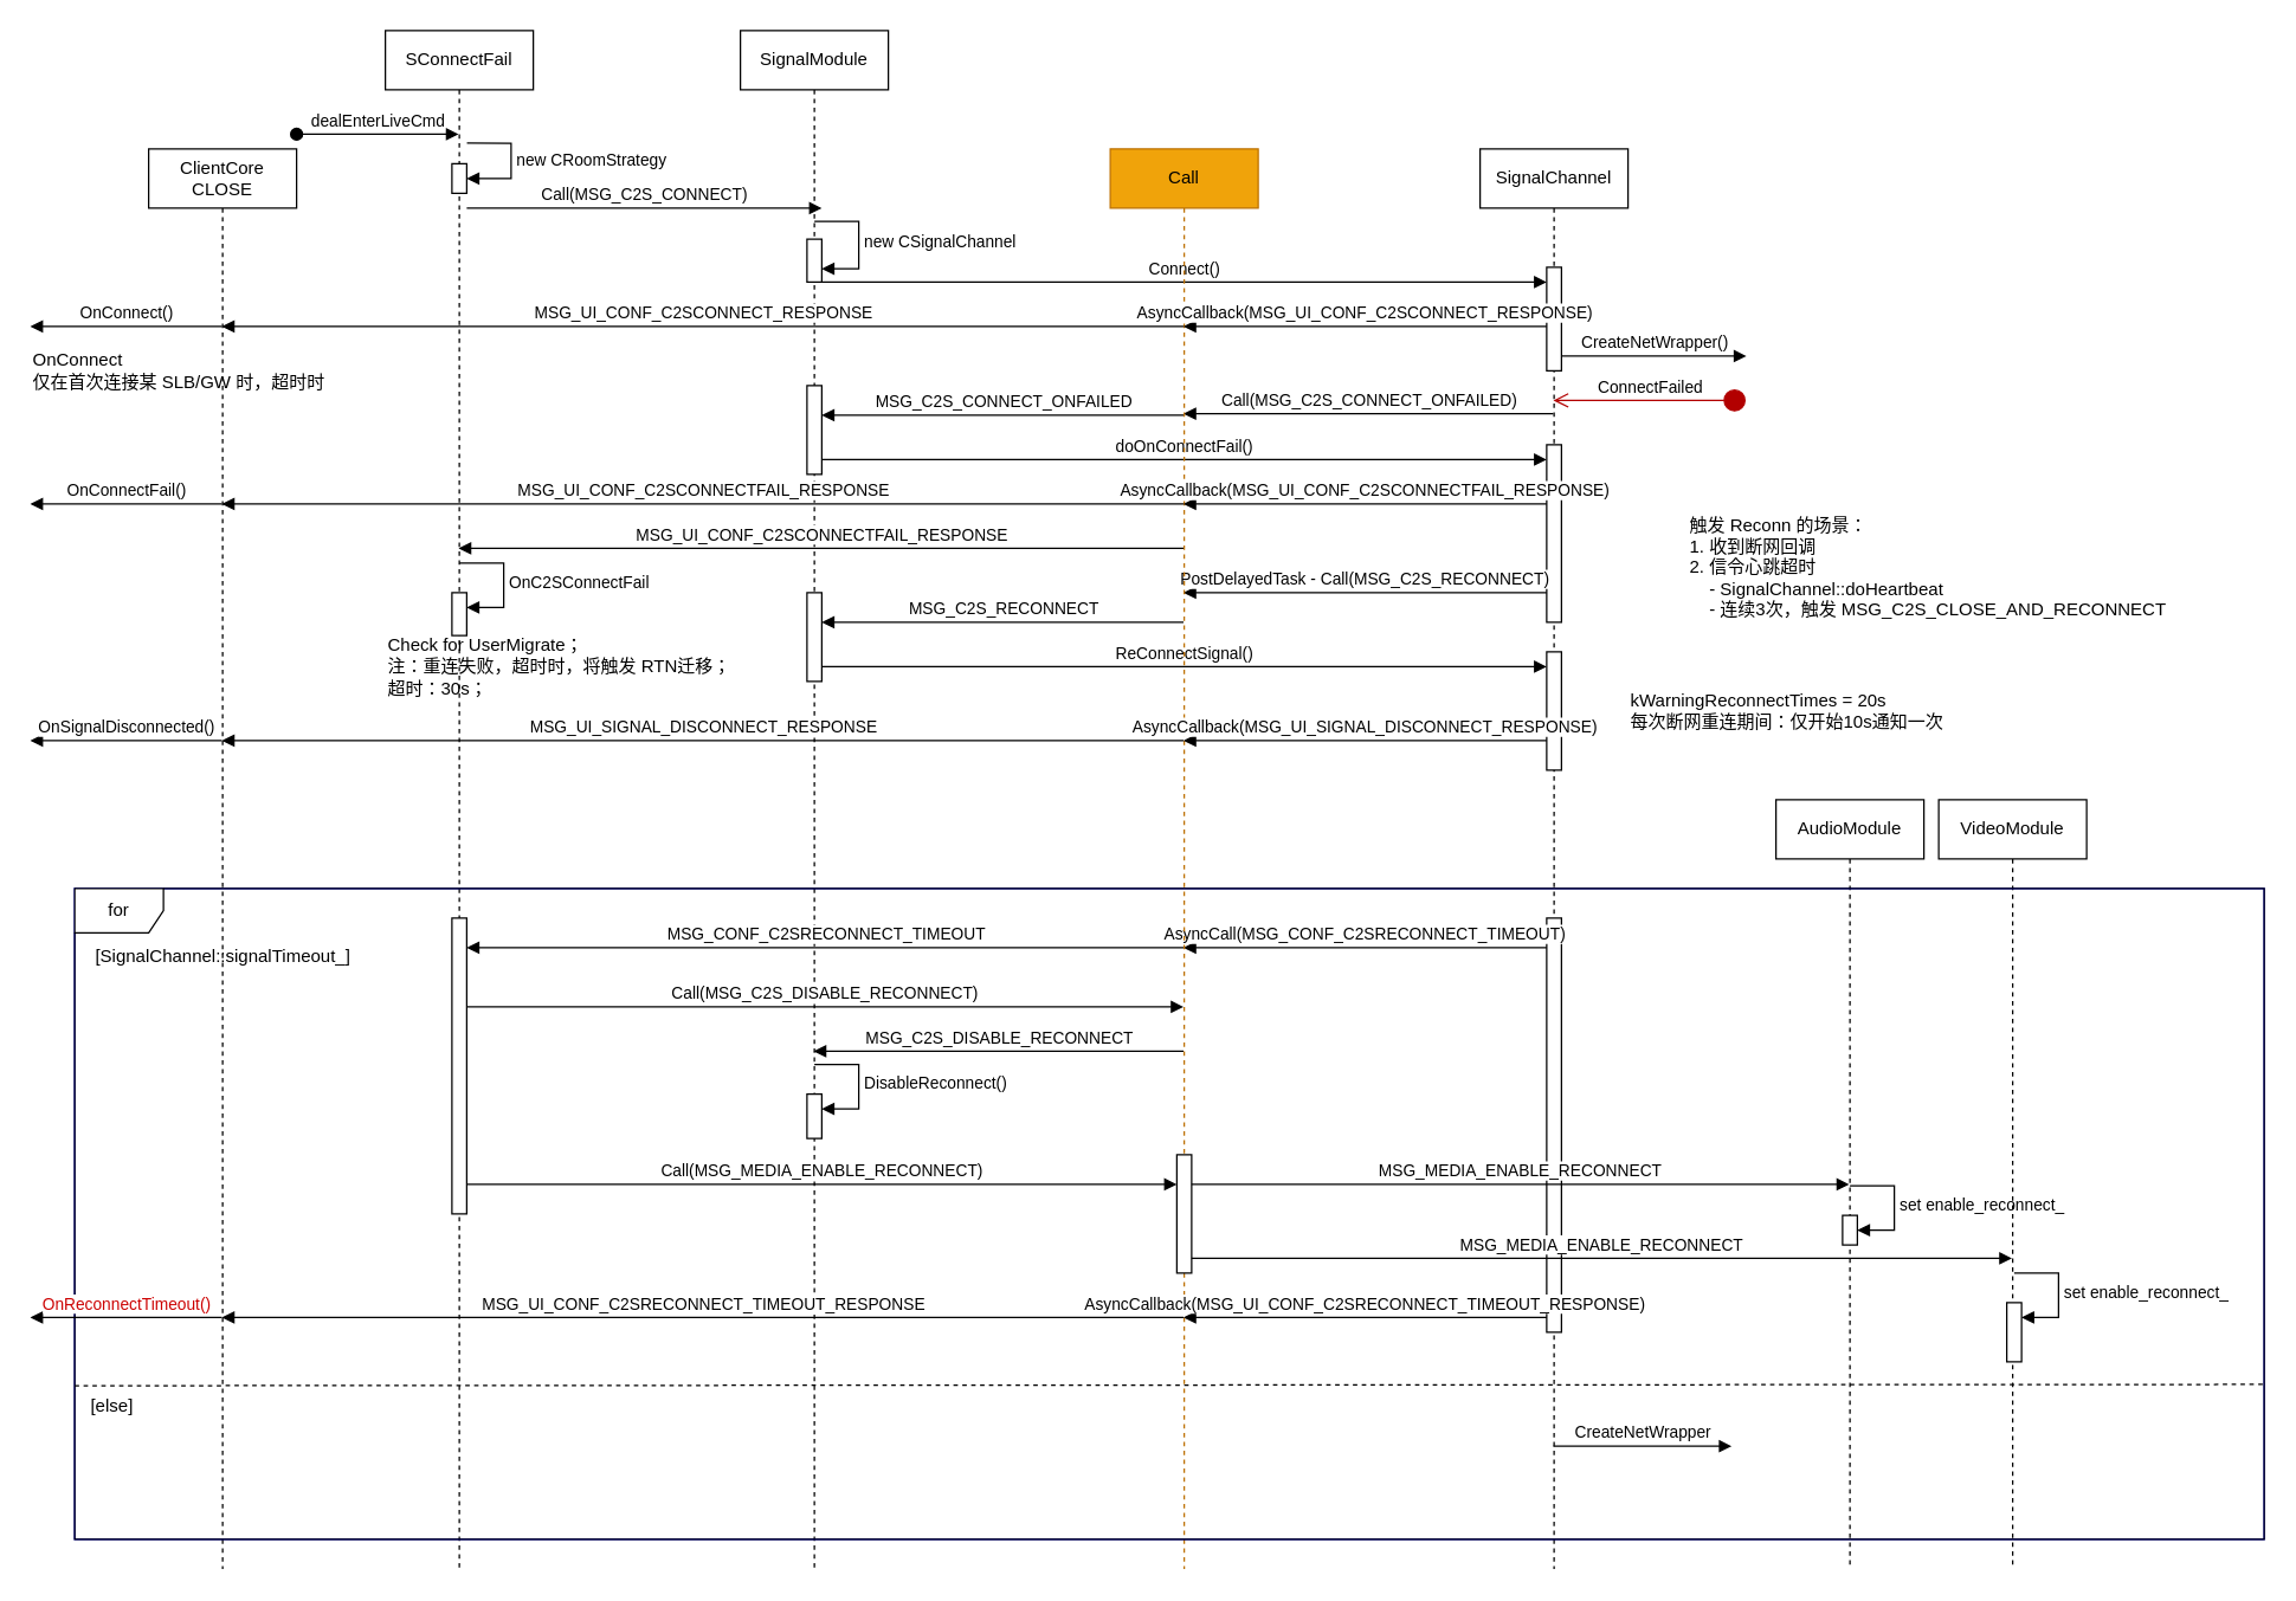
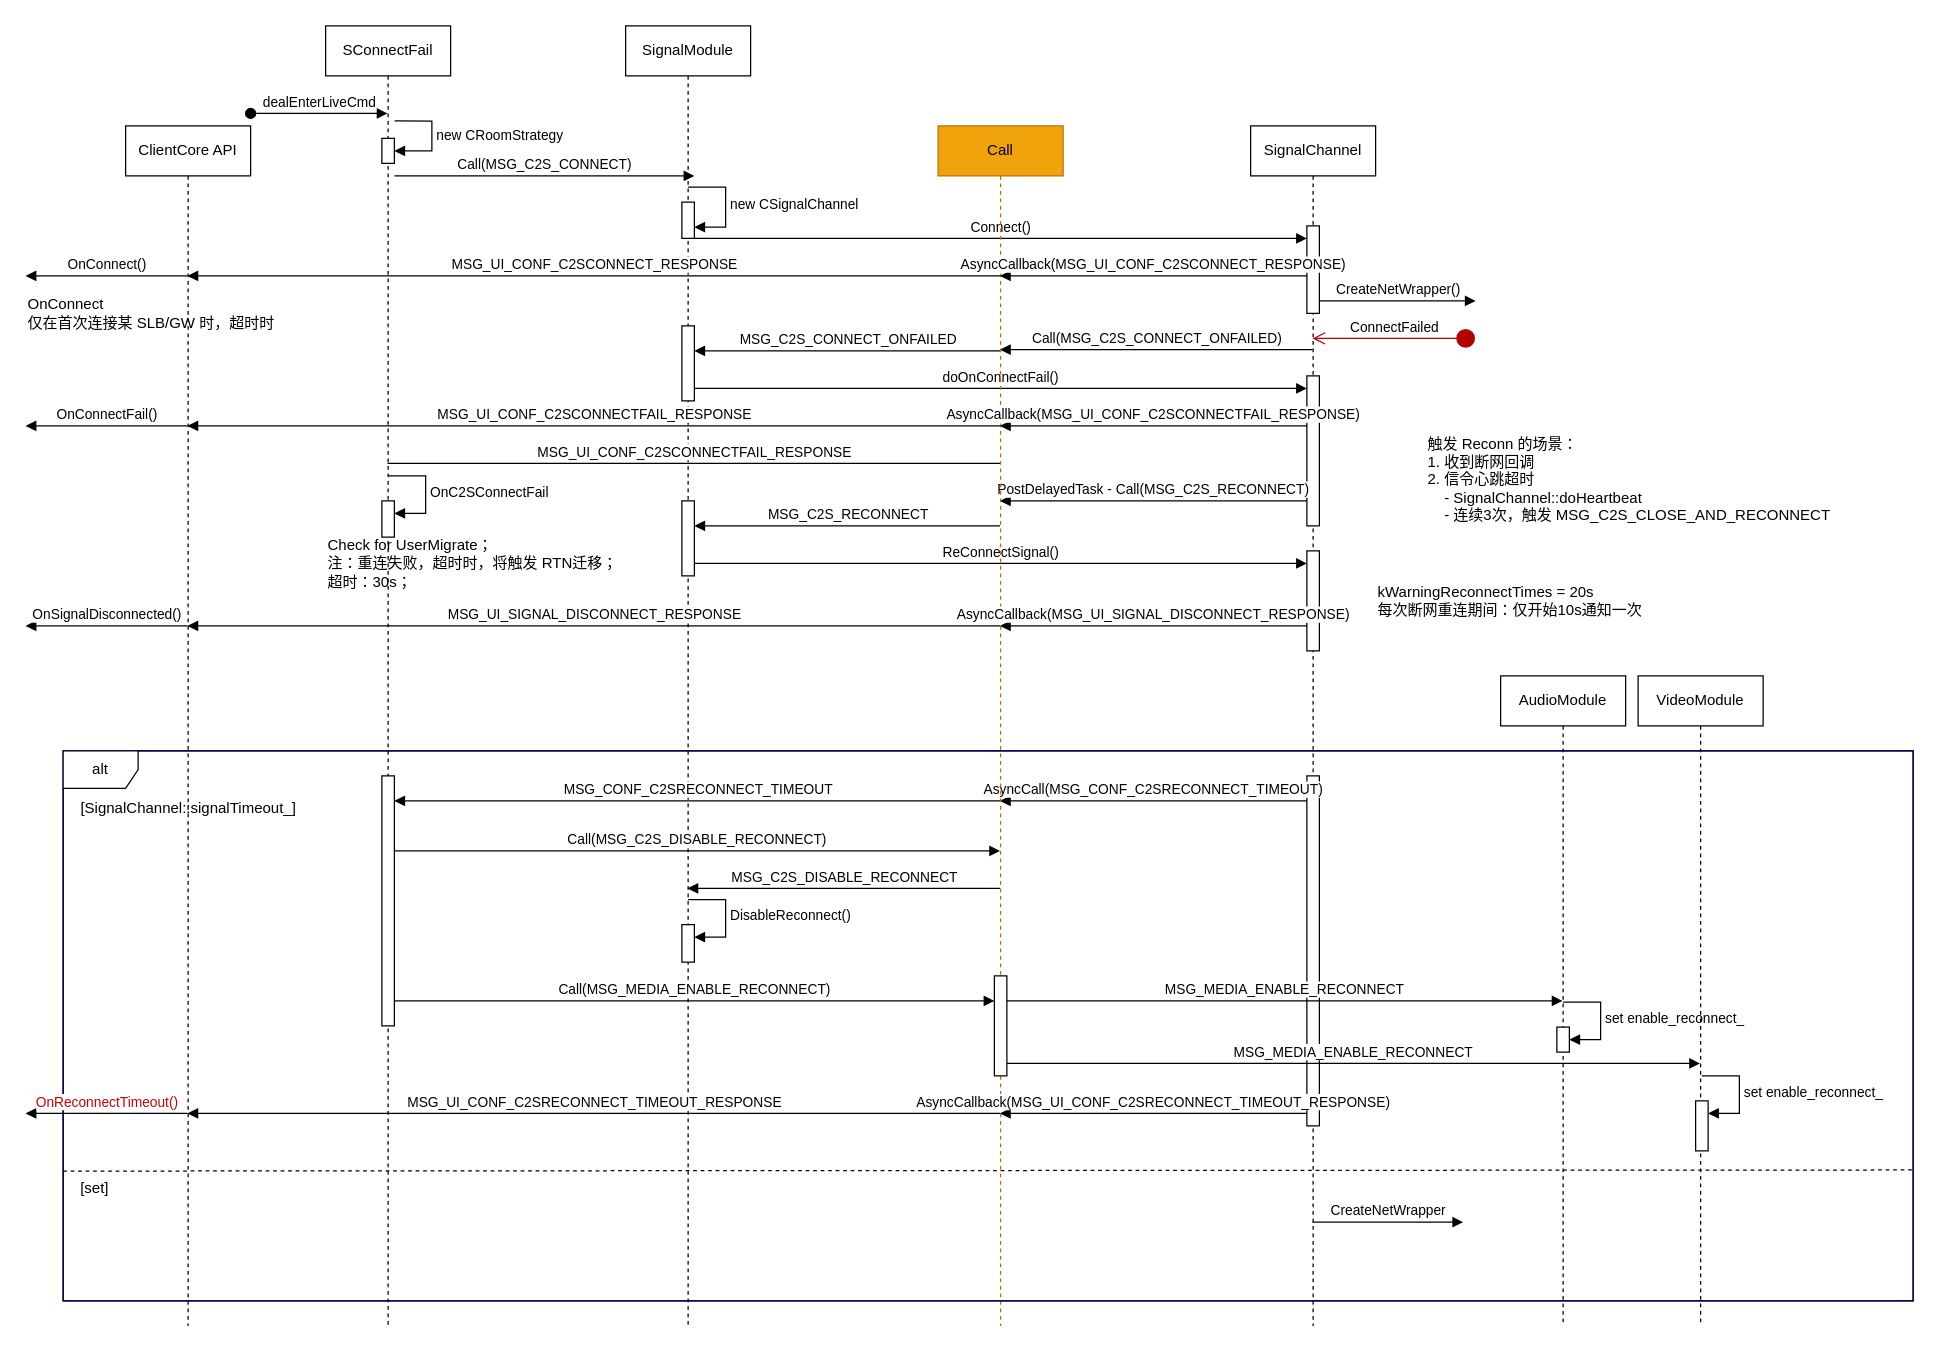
- <mxCell id="45" value="ClientCore CLOSE" style="shape=umlLifeline;perimeter=lifelinePerimeter;whiteSpace=wrap;html=1;container=1;dropTarget=0;collapsible=0;recursiveResize=0;outlineConnect=0;portConstraint=eastwest;newEdgeStyle={&quot;edgeStyle&quot;:&quot;elbowEdgeStyle&quot;,&quot;elbow&quot;:&quot;vertical&quot;,&quot;curved&quot;:0,&quot;rounded&quot;:0};" parent="1" vertex="1"><mxGeometry x="100" y="100" width="100" height="960" as="geometry" /></mxCell>
+ <mxCell id="45" value="ClientCore API" style="shape=umlLifeline;perimeter=lifelinePerimeter;whiteSpace=wrap;html=1;container=1;dropTarget=0;collapsible=0;recursiveResize=0;outlineConnect=0;portConstraint=eastwest;newEdgeStyle={&quot;edgeStyle&quot;:&quot;elbowEdgeStyle&quot;,&quot;elbow&quot;:&quot;vertical&quot;,&quot;curved&quot;:0,&quot;rounded&quot;:0};" parent="1" vertex="1"><mxGeometry x="100" y="100" width="100" height="960" as="geometry" /></mxCell>
- <mxCell id="55" value="MSG_UI_CONF_C2SCONNECTFAIL_RESPONSE" style="html=1;verticalAlign=bottom;endArrow=block;edgeStyle=elbowEdgeStyle;elbow=vertical;curved=0;rounded=0;" parent="1" source="28" target="2" edge="1"><mxGeometry width="80" relative="1" as="geometry"><mxPoint x="720" y="490" as="sourcePoint" /><mxPoint x="470" y="490" as="targetPoint" /><Array as="points"><mxPoint x="720" y="370" /><mxPoint x="530" y="490" /></Array></mxGeometry></mxCell>
+ <mxCell id="55" value="MSG_UI_CONF_C2SCONNECTFAIL_RESPONSE" style="html=1;verticalAlign=bottom;endArrow=none;edgeStyle=elbowEdgeStyle;elbow=vertical;curved=0;rounded=0;" parent="1" source="28" target="2" edge="1"><mxGeometry width="80" relative="1" as="geometry"><mxPoint x="720" y="490" as="sourcePoint" /><mxPoint x="470" y="490" as="targetPoint" /><Array as="points"><mxPoint x="720" y="370" /><mxPoint x="530" y="490" /></Array></mxGeometry></mxCell>
- <mxCell id="50" value="for" style="shape=umlFrame;whiteSpace=wrap;html=1;pointerEvents=0;" parent="49" vertex="1"><mxGeometry width="1480" height="440" as="geometry" /></mxCell>
+ <mxCell id="50" value="alt" style="shape=umlFrame;whiteSpace=wrap;html=1;pointerEvents=0;" parent="49" vertex="1"><mxGeometry width="1480" height="440" as="geometry" /></mxCell>
- <mxCell id="51" value="[else]" style="text;html=1;align=center;verticalAlign=middle;resizable=0;points=[];autosize=1;strokeColor=none;fillColor=none;" parent="49" vertex="1"><mxGeometry y="335.238" width="50" height="30" as="geometry" /></mxCell>
+ <mxCell id="51" value="[set]" style="text;html=1;align=center;verticalAlign=middle;resizable=0;points=[];autosize=1;strokeColor=none;fillColor=none;" parent="49" vertex="1"><mxGeometry y="335.238" width="50" height="30" as="geometry" /></mxCell>
